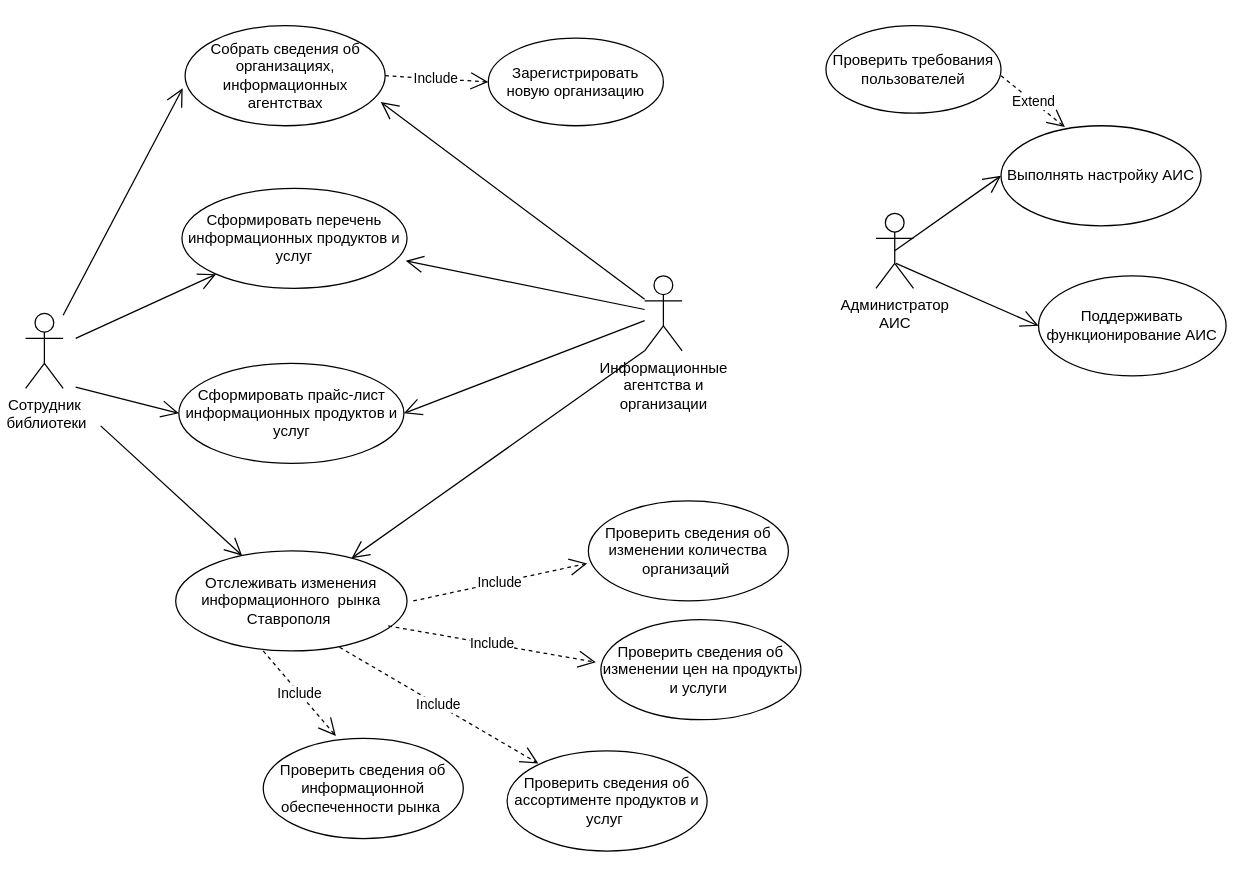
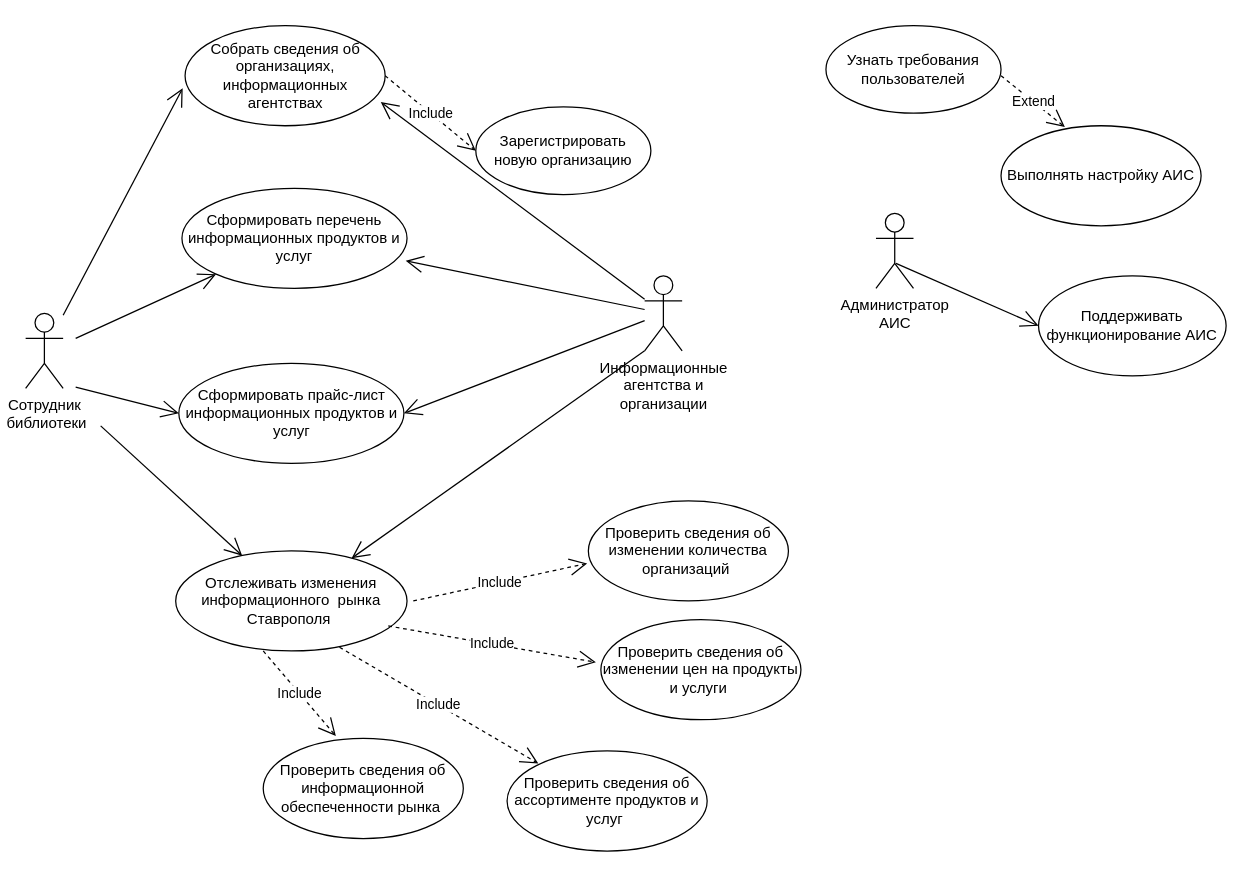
- <mxCell id="27" value="Проверить требования пользователей" style="ellipse;whiteSpace=wrap;html=1;" parent="1" vertex="1"><mxGeometry x="660" y="20" width="140" height="70" as="geometry" /></mxCell>
+ <mxCell id="27" value="Узнать требования пользователей" style="ellipse;whiteSpace=wrap;html=1;" parent="1" vertex="1"><mxGeometry x="660" y="20" width="140" height="70" as="geometry" /></mxCell>
- <mxCell id="19" value="Зарегистрировать новую организацию" style="ellipse;whiteSpace=wrap;html=1;" parent="1" vertex="1"><mxGeometry x="390" y="30" width="140" height="70" as="geometry" /></mxCell>
+ <mxCell id="19" value="Зарегистрировать новую организацию" style="ellipse;whiteSpace=wrap;html=1;" parent="1" vertex="1"><mxGeometry x="380" y="85" width="140" height="70" as="geometry" /></mxCell>
- <mxCell id="20" value="" style="endArrow=open;endFill=1;endSize=12;html=1;entryX=0;entryY=0.5;entryDx=0;entryDy=0;exitX=0.5;exitY=0.5;exitDx=0;exitDy=0;exitPerimeter=0;" parent="1" source="16" target="18" edge="1"><mxGeometry width="160" relative="1" as="geometry"><mxPoint x="325" y="660" as="sourcePoint" /><mxPoint x="485" y="660" as="targetPoint" /></mxGeometry></mxCell>
